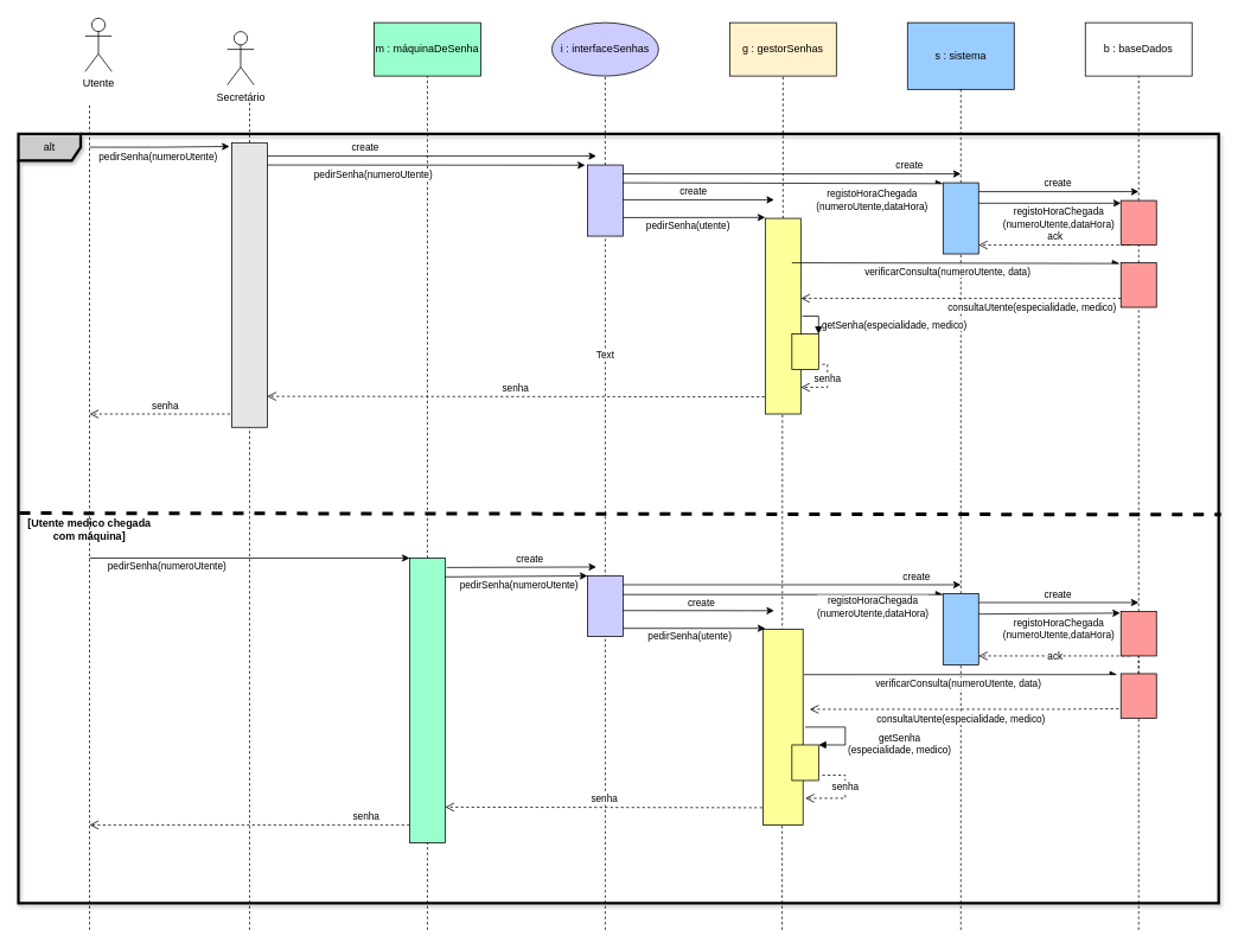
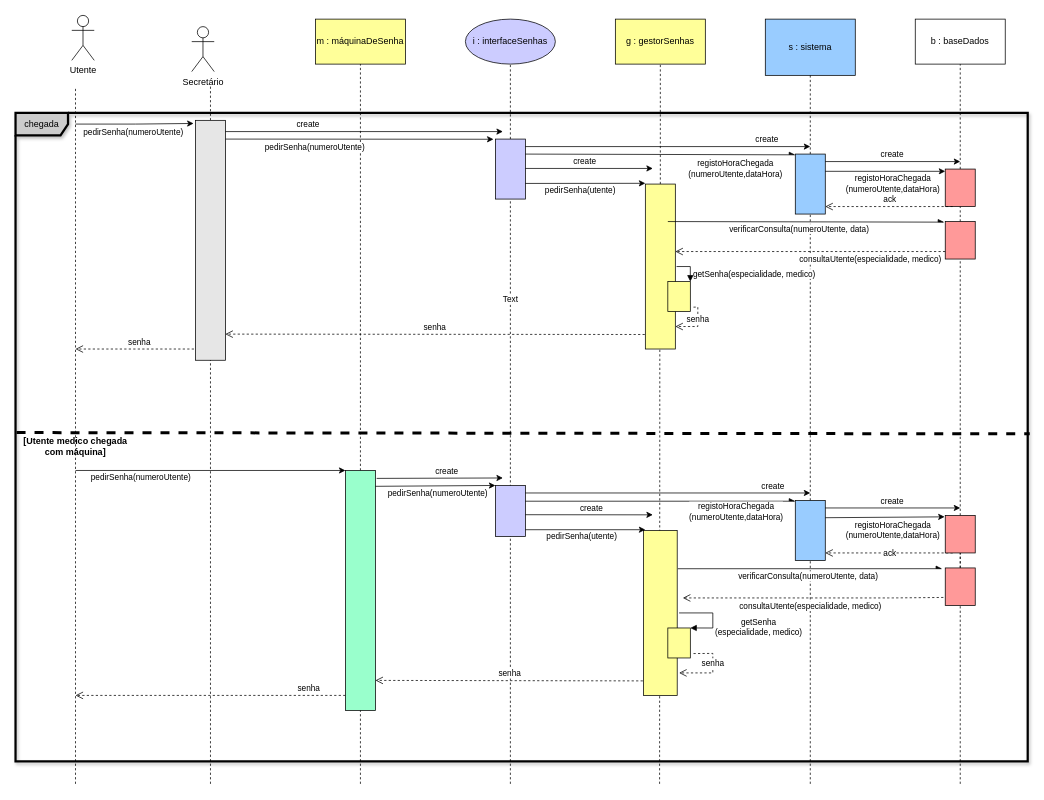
- <mxCell id="8" value="m : máquinaDeSenha" style="rounded=0;whiteSpace=wrap;html=1;fillColor=#99FFCC;" parent="1" vertex="1"><mxGeometry x="420" y="25" width="120" height="60" as="geometry" /></mxCell>
+ <mxCell id="8" value="m : máquinaDeSenha" style="rounded=0;whiteSpace=wrap;html=1;fillColor=#ffff99;" parent="1" vertex="1"><mxGeometry x="420" y="25" width="120" height="60" as="geometry" /></mxCell>
- <mxCell id="29" value="g : gestorSenhas" style="rounded=0;whiteSpace=wrap;html=1;fillColor=#fff2cc;" parent="1" vertex="1"><mxGeometry x="820" y="25" width="120" height="60" as="geometry" /></mxCell>
+ <mxCell id="29" value="g : gestorSenhas" style="rounded=0;whiteSpace=wrap;html=1;fillColor=#FFFF99;" parent="1" vertex="1"><mxGeometry x="820" y="25" width="120" height="60" as="geometry" /></mxCell>
- <mxCell id="2" value="alt&lt;br&gt;" style="shape=umlFrame;whiteSpace=wrap;html=1;width=70;height=30;fillColor=#CCCCCC;strokeWidth=3;shadow=1;" parent="1" vertex="1"><mxGeometry x="20" y="150" width="1350" height="865" as="geometry" /></mxCell>
+ <mxCell id="2" value="chegada&lt;br&gt;" style="shape=umlFrame;whiteSpace=wrap;html=1;width=70;height=30;fillColor=#CCCCCC;strokeWidth=3;shadow=1;" parent="1" vertex="1"><mxGeometry x="20" y="150" width="1350" height="865" as="geometry" /></mxCell>
